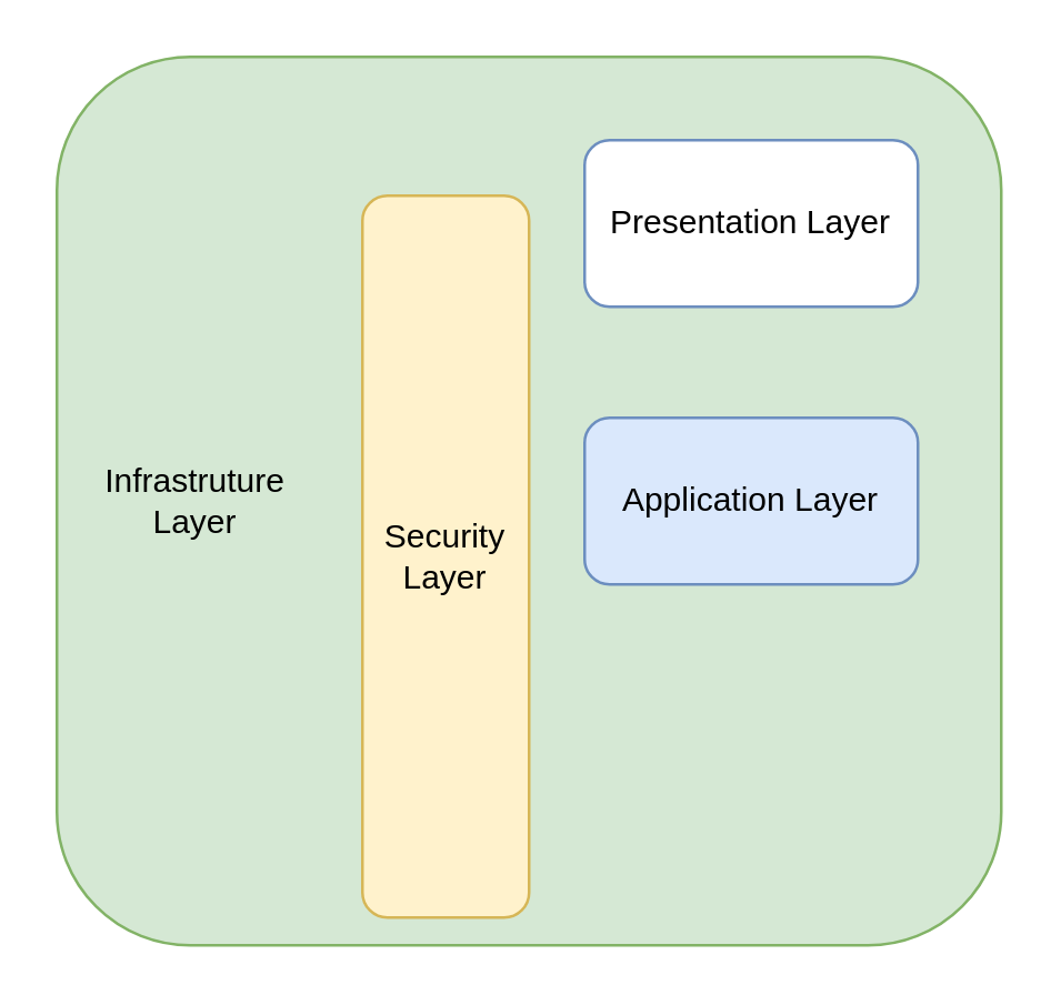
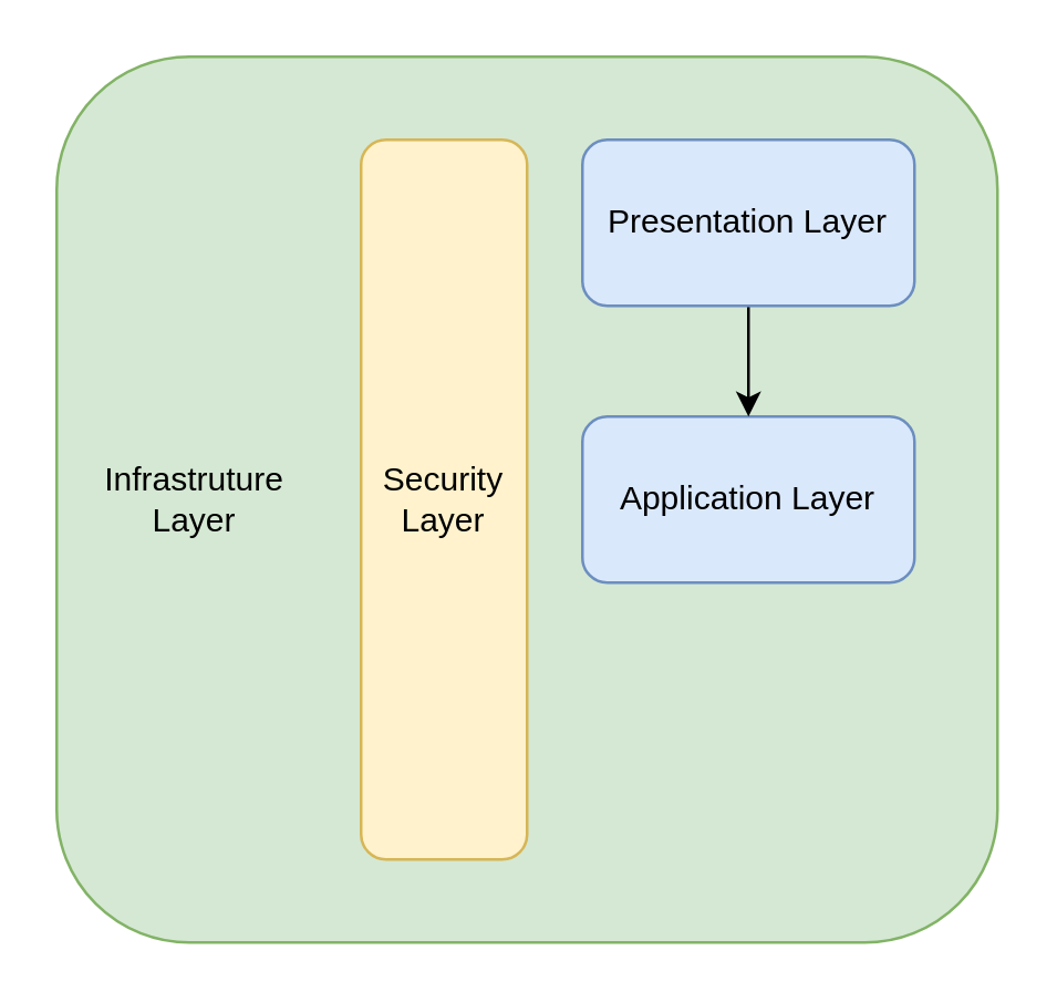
- <mxCell id="5" value="Presentation Layer" style="rounded=1;whiteSpace=wrap;html=1;fillColor=#ffffff;strokeColor=#6c8ebf;" vertex="1" parent="1"><mxGeometry x="210" y="50" width="120" height="60" as="geometry" /></mxCell>
+ <mxCell id="5" value="Presentation Layer" style="rounded=1;whiteSpace=wrap;html=1;fillColor=#dae8fc;strokeColor=#6c8ebf;" vertex="1" parent="1"><mxGeometry x="210" y="50" width="120" height="60" as="geometry" /></mxCell>
+ <mxCell id="4" style="edgeStyle=orthogonalEdgeStyle;rounded=0;orthogonalLoop=1;jettySize=auto;html=1;entryX=0.5;entryY=0;entryDx=0;entryDy=0;" edge="1" parent="1" source="5" target="3"><mxGeometry relative="1" as="geometry" /></mxCell>
- <mxCell id="6" value="Security Layer" style="rounded=1;whiteSpace=wrap;html=1;fillColor=#fff2cc;strokeColor=#d6b656;" vertex="1" parent="1"><mxGeometry x="130" y="70" width="60" height="260" as="geometry" /></mxCell>
+ <mxCell id="6" value="Security Layer" style="rounded=1;whiteSpace=wrap;html=1;fillColor=#fff2cc;strokeColor=#d6b656;" vertex="1" parent="1"><mxGeometry x="130" y="50" width="60" height="260" as="geometry" /></mxCell>
